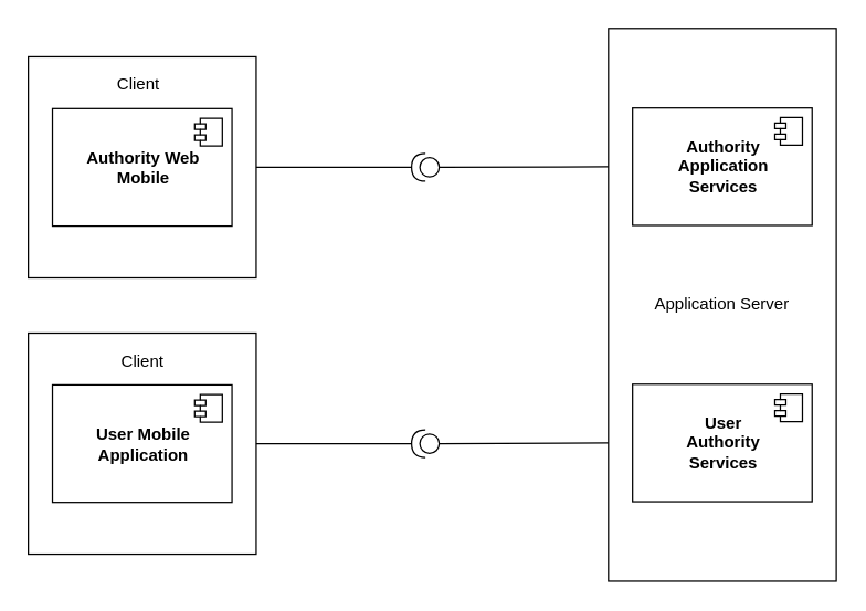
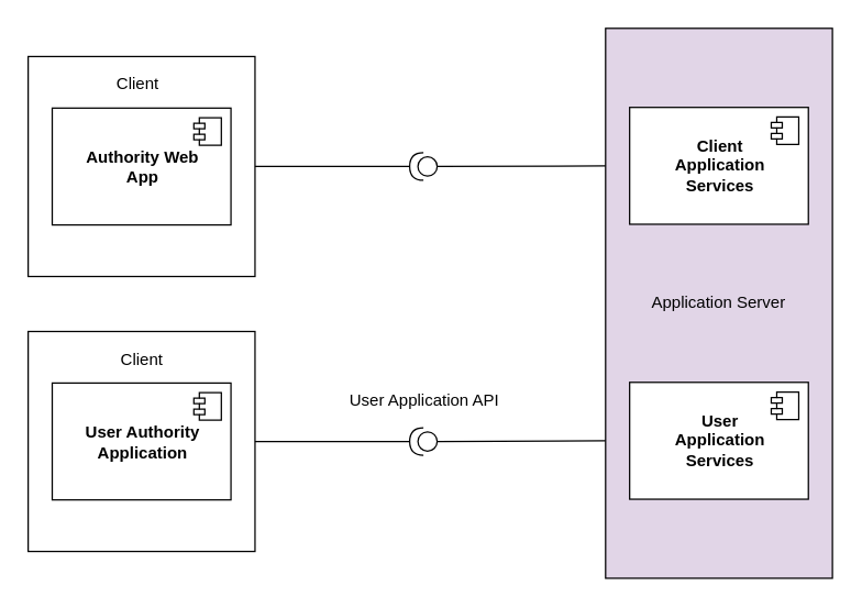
- <mxCell id="12" value="&lt;b&gt;Authority&lt;br&gt;Application&lt;br&gt;Services&lt;br&gt;&lt;/b&gt;" style="html=1;" vertex="1" parent="1"><mxGeometry x="457.5" y="77.5" width="130" height="85" as="geometry" /></mxCell>
+ <mxCell id="12" value="&lt;b&gt;Client&lt;br&gt;Application&lt;br&gt;Services&lt;br&gt;&lt;/b&gt;" style="html=1;" vertex="1" parent="1"><mxGeometry x="457.5" y="77.5" width="130" height="85" as="geometry" /></mxCell>
- <mxCell id="18" value="&lt;b&gt;Authority Web&lt;br&gt;Mobile&lt;br&gt;&lt;/b&gt;" style="html=1;" vertex="1" parent="1"><mxGeometry x="37.5" y="78" width="130" height="85" as="geometry" /></mxCell>
+ <mxCell id="18" value="&lt;b&gt;Authority Web&lt;br&gt;App&lt;br&gt;&lt;/b&gt;" style="html=1;" vertex="1" parent="1"><mxGeometry x="37.5" y="78" width="130" height="85" as="geometry" /></mxCell>
- <mxCell id="7" value="Application Server" style="rounded=0;whiteSpace=wrap;html=1;" vertex="1" parent="1"><mxGeometry x="440" y="20" width="165" height="400" as="geometry" /></mxCell>
+ <mxCell id="7" value="Application Server" style="rounded=0;whiteSpace=wrap;html=1;fillColor=#e1d5e7;" vertex="1" parent="1"><mxGeometry x="440" y="20" width="165" height="400" as="geometry" /></mxCell>
+ <mxCell id="3" value="User Application API" style="text;html=1;align=center;verticalAlign=middle;resizable=0;points=[];;autosize=1;" parent="1" vertex="1"><mxGeometry x="247.5" y="280.5" width="120" height="20" as="geometry" /></mxCell>
- <mxCell id="14" value="&lt;b&gt;User&lt;br&gt;Authority&lt;br&gt;Services&lt;br&gt;&lt;/b&gt;" style="html=1;" vertex="1" parent="1"><mxGeometry x="457.5" y="277.5" width="130" height="85" as="geometry" /></mxCell>
+ <mxCell id="14" value="&lt;b&gt;User&lt;br&gt;Application&lt;br&gt;Services&lt;br&gt;&lt;/b&gt;" style="html=1;" vertex="1" parent="1"><mxGeometry x="457.5" y="277.5" width="130" height="85" as="geometry" /></mxCell>
- <mxCell id="16" value="&lt;b&gt;User Mobile &lt;br&gt;Application&lt;/b&gt;" style="html=1;" vertex="1" parent="1"><mxGeometry x="37.5" y="278" width="130" height="85" as="geometry" /></mxCell>
+ <mxCell id="16" value="&lt;b&gt;User Authority &lt;br&gt;Application&lt;/b&gt;" style="html=1;" vertex="1" parent="1"><mxGeometry x="37.5" y="278" width="130" height="85" as="geometry" /></mxCell>
